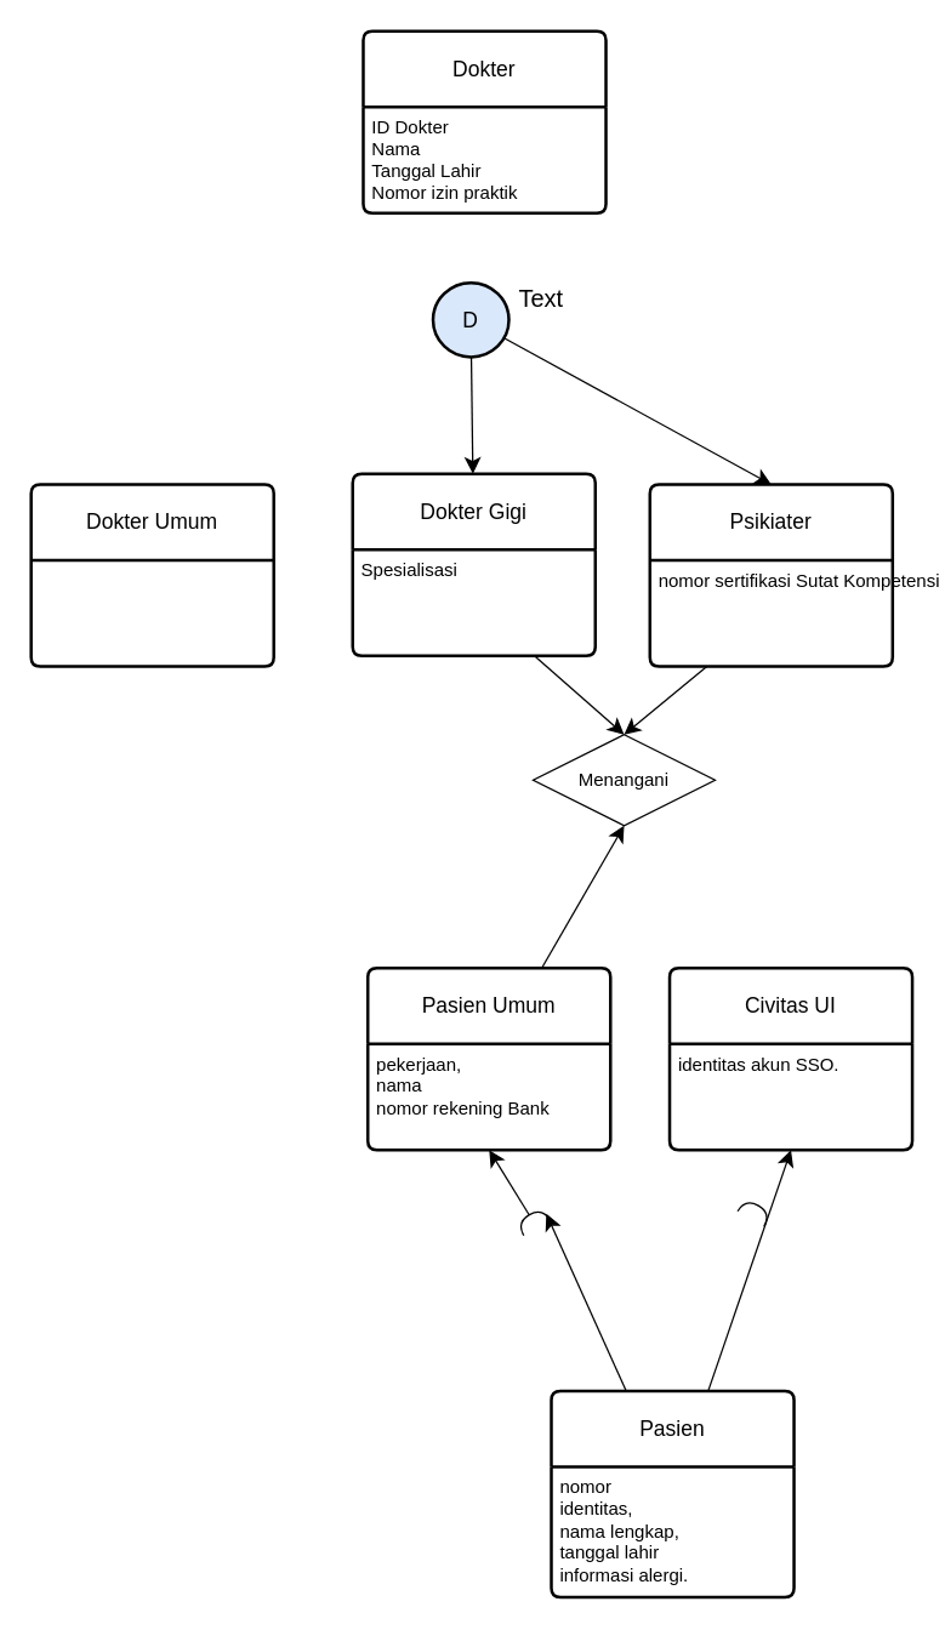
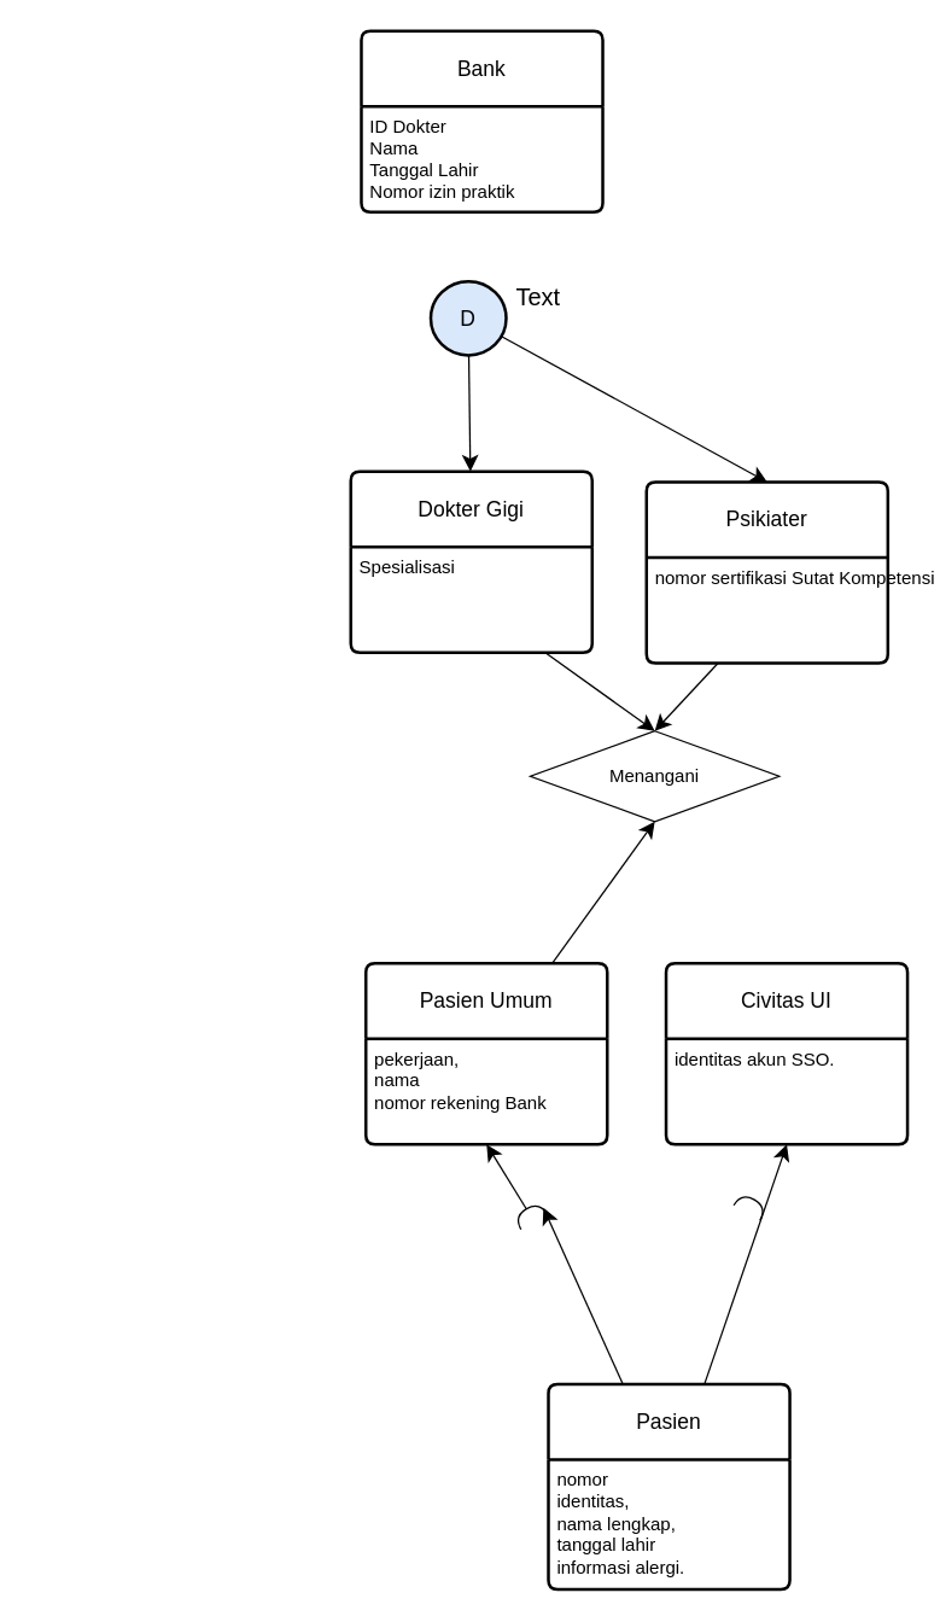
- <mxCell id="2" value="Dokter" style="swimlane;childLayout=stackLayout;horizontal=1;startSize=50;horizontalStack=0;rounded=1;fontSize=14;fontStyle=0;strokeWidth=2;resizeParent=0;resizeLast=1;shadow=0;dashed=0;align=center;arcSize=4;whiteSpace=wrap;html=1;" vertex="1" parent="1"><mxGeometry x="239" y="20" width="160" height="120" as="geometry" /></mxCell>
+ <mxCell id="2" value="Bank" style="swimlane;childLayout=stackLayout;horizontal=1;startSize=50;horizontalStack=0;rounded=1;fontSize=14;fontStyle=0;strokeWidth=2;resizeParent=0;resizeLast=1;shadow=0;dashed=0;align=center;arcSize=4;whiteSpace=wrap;html=1;" vertex="1" parent="1"><mxGeometry x="239" y="20" width="160" height="120" as="geometry" /></mxCell>
- <mxCell id="8" value="Dokter Umum" style="swimlane;childLayout=stackLayout;horizontal=1;startSize=50;horizontalStack=0;rounded=1;fontSize=14;fontStyle=0;strokeWidth=2;resizeParent=0;resizeLast=1;shadow=0;dashed=0;align=center;arcSize=4;whiteSpace=wrap;html=1;" vertex="1" parent="1"><mxGeometry x="20" y="319" width="160" height="120" as="geometry" /></mxCell>
- <mxCell id="18" value="Menangani" style="shape=rhombus;perimeter=rhombusPerimeter;whiteSpace=wrap;html=1;align=center;" vertex="1" parent="1"><mxGeometry x="351" y="484" width="120" height="60" as="geometry" /></mxCell>
+ <mxCell id="18" value="Menangani" style="shape=rhombus;perimeter=rhombusPerimeter;whiteSpace=wrap;html=1;align=center;" vertex="1" parent="1"><mxGeometry x="351" y="484" width="165" height="60" as="geometry" /></mxCell>
